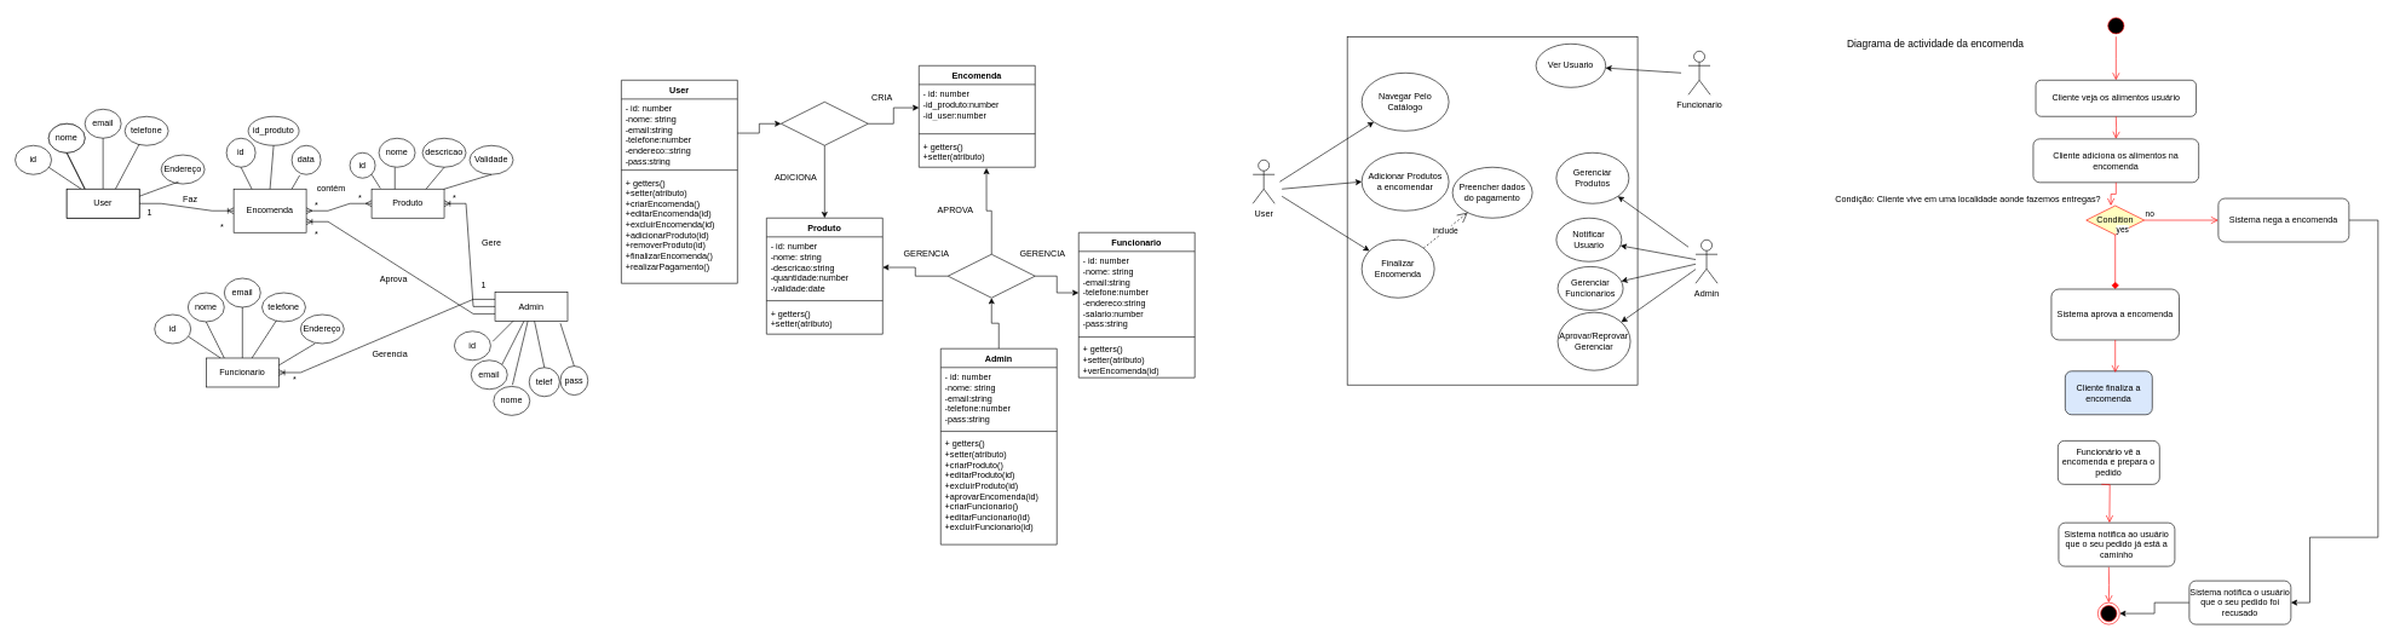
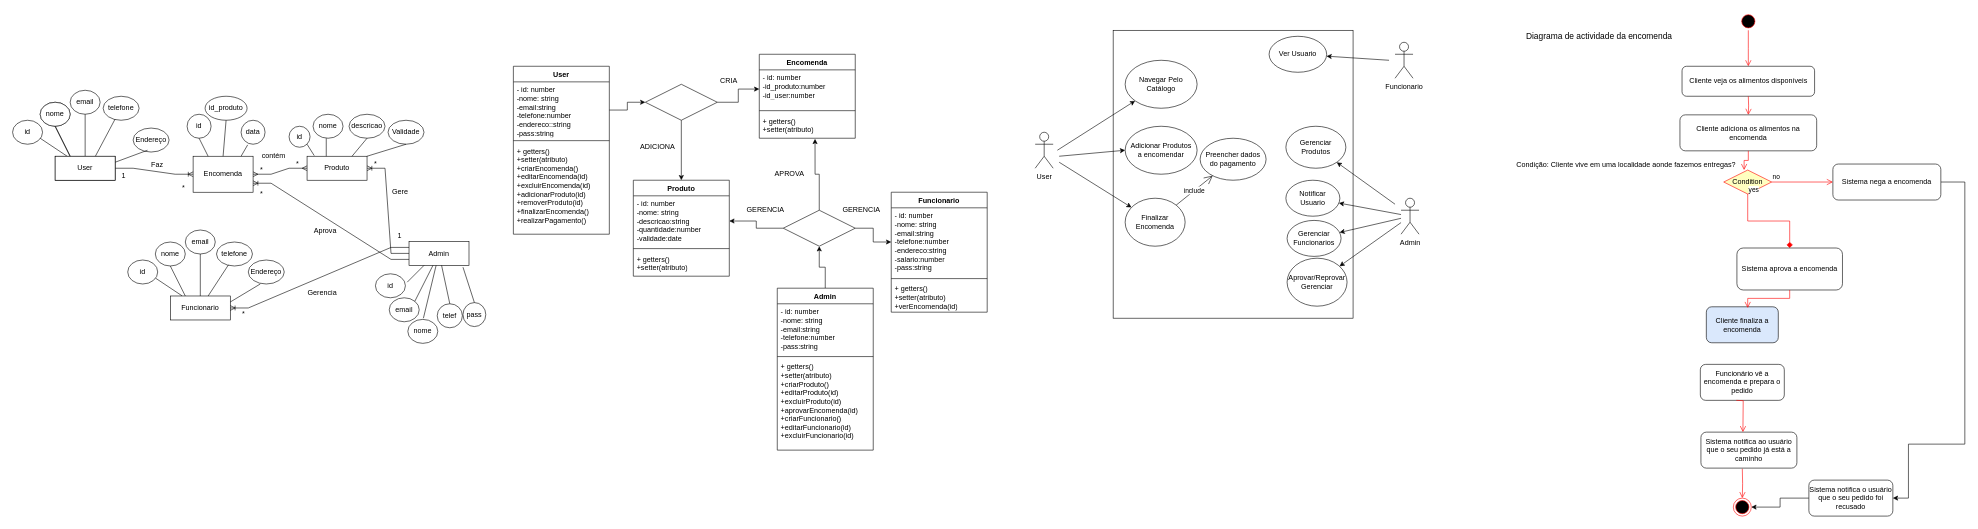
- <mxCell id="122" value="Cliente veja os alimentos usuário" style="rounded=1;whiteSpace=wrap;html=1;" parent="1" vertex="1"><mxGeometry x="2803.5" y="110" width="221" height="50" as="geometry" /></mxCell>
+ <mxCell id="122" value="Cliente veja os alimentos disponíveis" style="rounded=1;whiteSpace=wrap;html=1;" parent="1" vertex="1"><mxGeometry x="2803.5" y="110" width="221" height="50" as="geometry" /></mxCell>
- <mxCell id="119" value="include" style="endArrow=open;endSize=12;dashed=1;html=1;rounded=0;" parent="1" source="106" target="107" edge="1"><mxGeometry width="160" relative="1" as="geometry"><mxPoint x="2005" y="360" as="sourcePoint" /><mxPoint x="2165" y="360" as="targetPoint" /></mxGeometry></mxCell>
+ <mxCell id="119" value="include" style="endArrow=open;endSize=12;dashed=0;html=1;rounded=0;" parent="1" source="106" target="107" edge="1"><mxGeometry width="160" relative="1" as="geometry"><mxPoint x="2005" y="360" as="sourcePoint" /><mxPoint x="2165" y="360" as="targetPoint" /></mxGeometry></mxCell>
- <mxCell id="27" value="Gere" style="text;html=1;align=center;verticalAlign=middle;resizable=0;points=[];autosize=1;strokeColor=none;fillColor=none;" parent="1" vertex="1"><mxGeometry x="651" y="320" width="50" height="30" as="geometry" /></mxCell>
+ <mxCell id="27" value="Gere" style="text;html=1;align=center;verticalAlign=middle;resizable=0;points=[];autosize=1;strokeColor=none;fillColor=none;" parent="1" vertex="1"><mxGeometry x="641" y="305" width="50" height="30" as="geometry" /></mxCell>
- <mxCell id="131" value="Sistema aprova a encomenda" style="rounded=1;whiteSpace=wrap;html=1;" parent="1" vertex="1"><mxGeometry x="2825" y="398" width="176" height="70" as="geometry" /></mxCell>
+ <mxCell id="131" value="Sistema aprova a encomenda" style="rounded=1;whiteSpace=wrap;html=1;" parent="1" vertex="1"><mxGeometry x="2895" y="413" width="176" height="70" as="geometry" /></mxCell>
